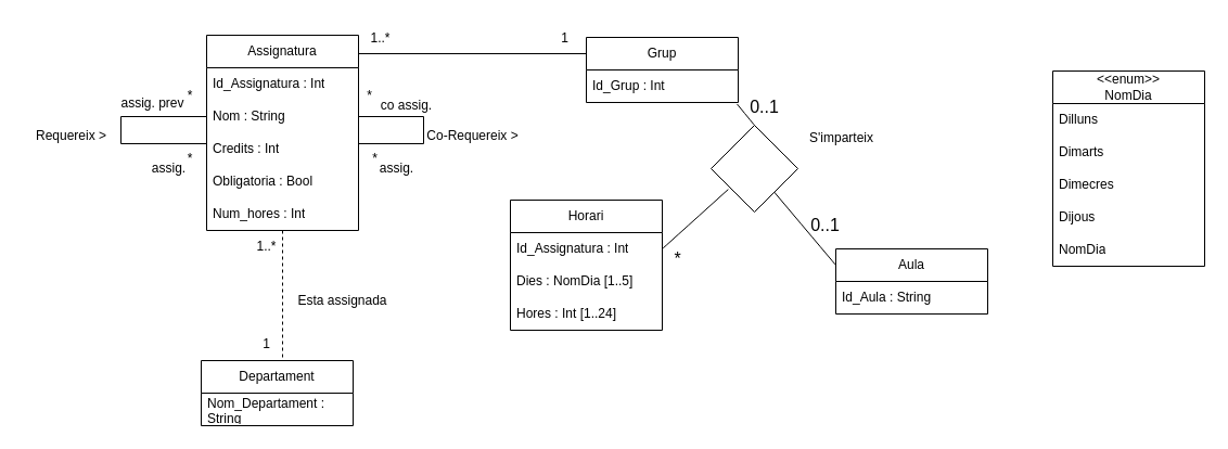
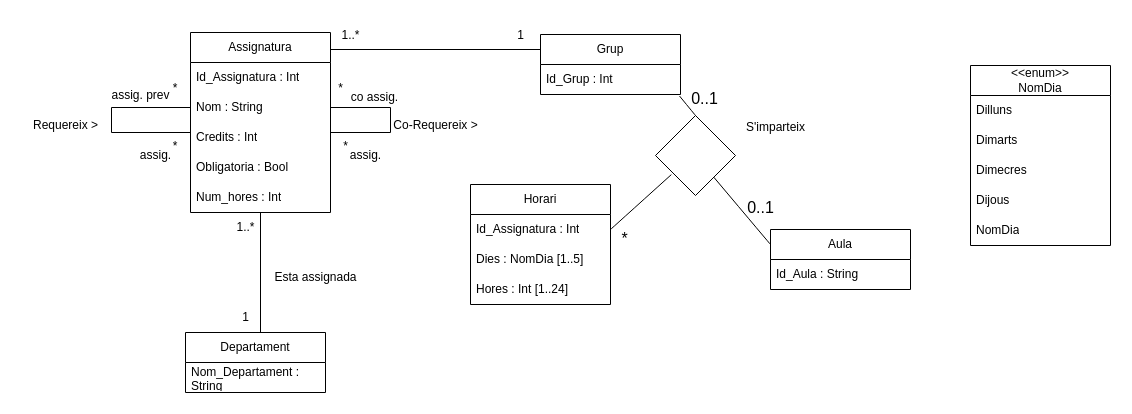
- <mxCell id="2" style="edgeStyle=orthogonalEdgeStyle;rounded=0;orthogonalLoop=1;jettySize=auto;html=1;exitX=0.5;exitY=1;exitDx=0;exitDy=0;entryX=0.5;entryY=0;entryDx=0;entryDy=0;endArrow=none;startFill=0;dashed=1;" edge="1" parent="1" source="3" target="21"><mxGeometry relative="1" as="geometry"><Array as="points"><mxPoint x="260" y="332" /></Array></mxGeometry></mxCell>
+ <mxCell id="2" style="edgeStyle=orthogonalEdgeStyle;rounded=0;orthogonalLoop=1;jettySize=auto;html=1;exitX=0.5;exitY=1;exitDx=0;exitDy=0;entryX=0.5;entryY=0;entryDx=0;entryDy=0;endArrow=none;startFill=0;" edge="1" parent="1" source="3" target="21"><mxGeometry relative="1" as="geometry"><Array as="points"><mxPoint x="260" y="332" /></Array></mxGeometry></mxCell>
